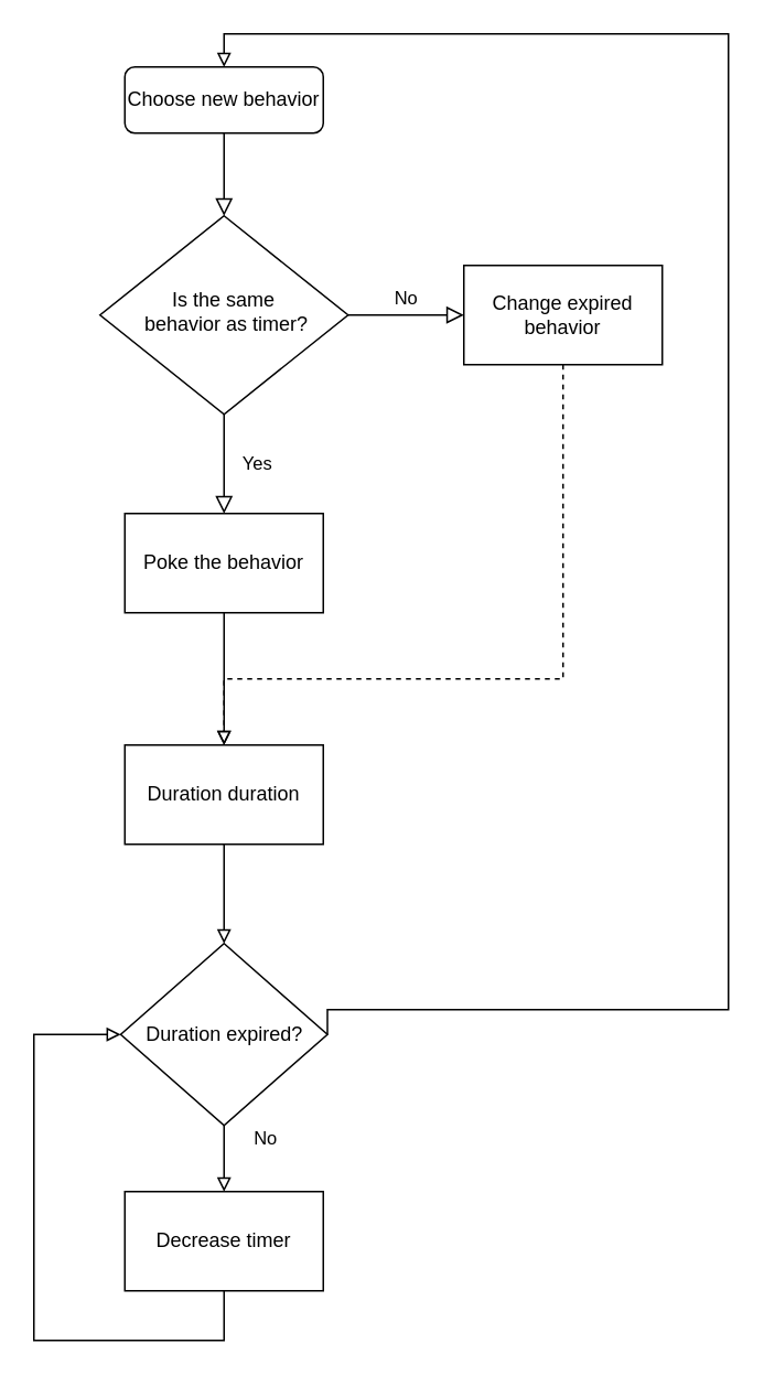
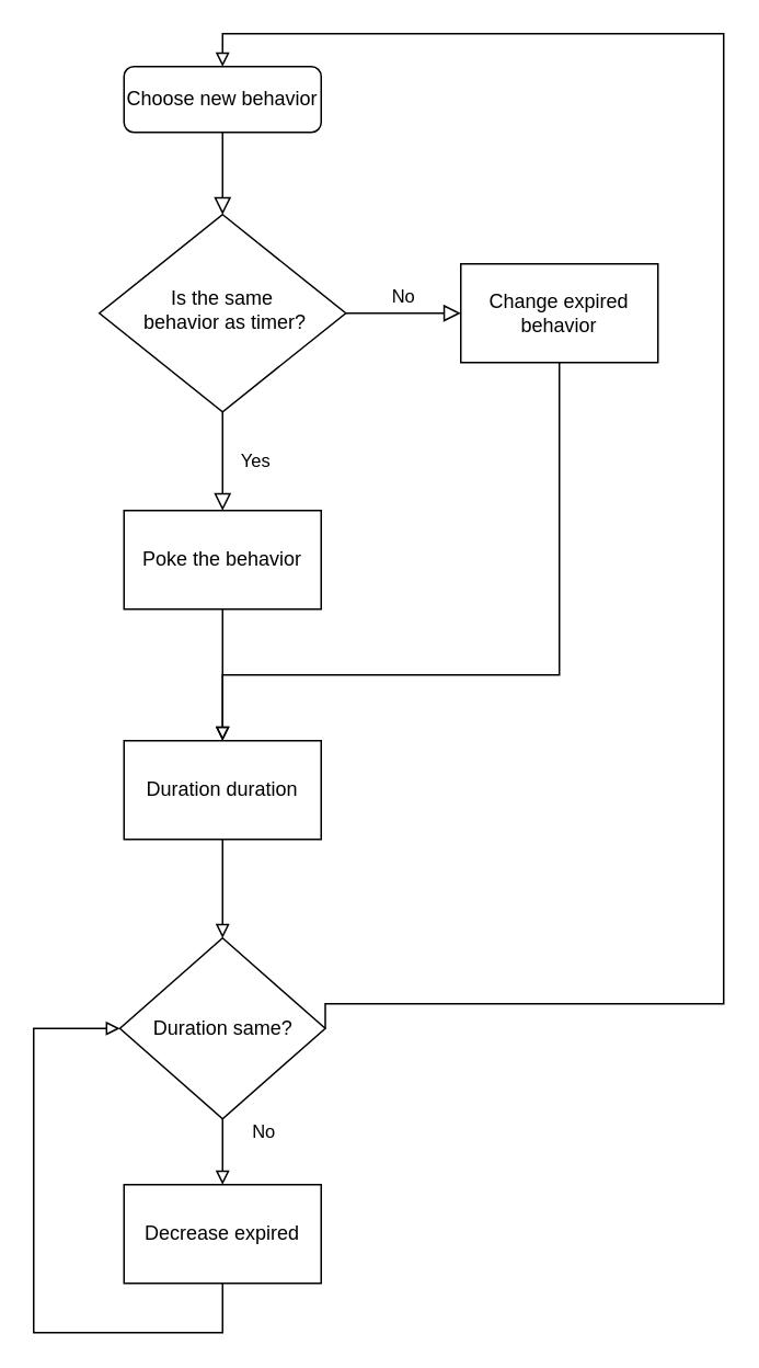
- <mxCell id="12" style="edgeStyle=orthogonalEdgeStyle;rounded=0;comic=0;orthogonalLoop=1;jettySize=auto;html=1;entryX=0.5;entryY=0;entryDx=0;entryDy=0;endArrow=block;endFill=0;dashed=1;" edge="1" parent="1" source="13" target="15"><mxGeometry relative="1" as="geometry"><Array as="points"><mxPoint x="340" y="410" /><mxPoint x="135" y="410" /></Array></mxGeometry></mxCell>
+ <mxCell id="12" style="edgeStyle=orthogonalEdgeStyle;rounded=0;comic=0;orthogonalLoop=1;jettySize=auto;html=1;entryX=0.5;entryY=0;entryDx=0;entryDy=0;endArrow=block;endFill=0;" edge="1" parent="1" source="13" target="15"><mxGeometry relative="1" as="geometry"><Array as="points"><mxPoint x="340" y="410" /><mxPoint x="135" y="410" /></Array></mxGeometry></mxCell>
- <mxCell id="8" value="Duration expired?" style="rhombus;whiteSpace=wrap;html=1;" vertex="1" parent="1"><mxGeometry x="72.5" y="570" width="125" height="110" as="geometry" /></mxCell>
+ <mxCell id="8" value="Duration same?" style="rhombus;whiteSpace=wrap;html=1;" vertex="1" parent="1"><mxGeometry x="72.5" y="570" width="125" height="110" as="geometry" /></mxCell>
- <mxCell id="17" value="Decrease timer" style="rounded=0;whiteSpace=wrap;html=1;" vertex="1" parent="1"><mxGeometry x="75" y="720" width="120" height="60" as="geometry" /></mxCell>
+ <mxCell id="17" value="Decrease expired" style="rounded=0;whiteSpace=wrap;html=1;" vertex="1" parent="1"><mxGeometry x="75" y="720" width="120" height="60" as="geometry" /></mxCell>
